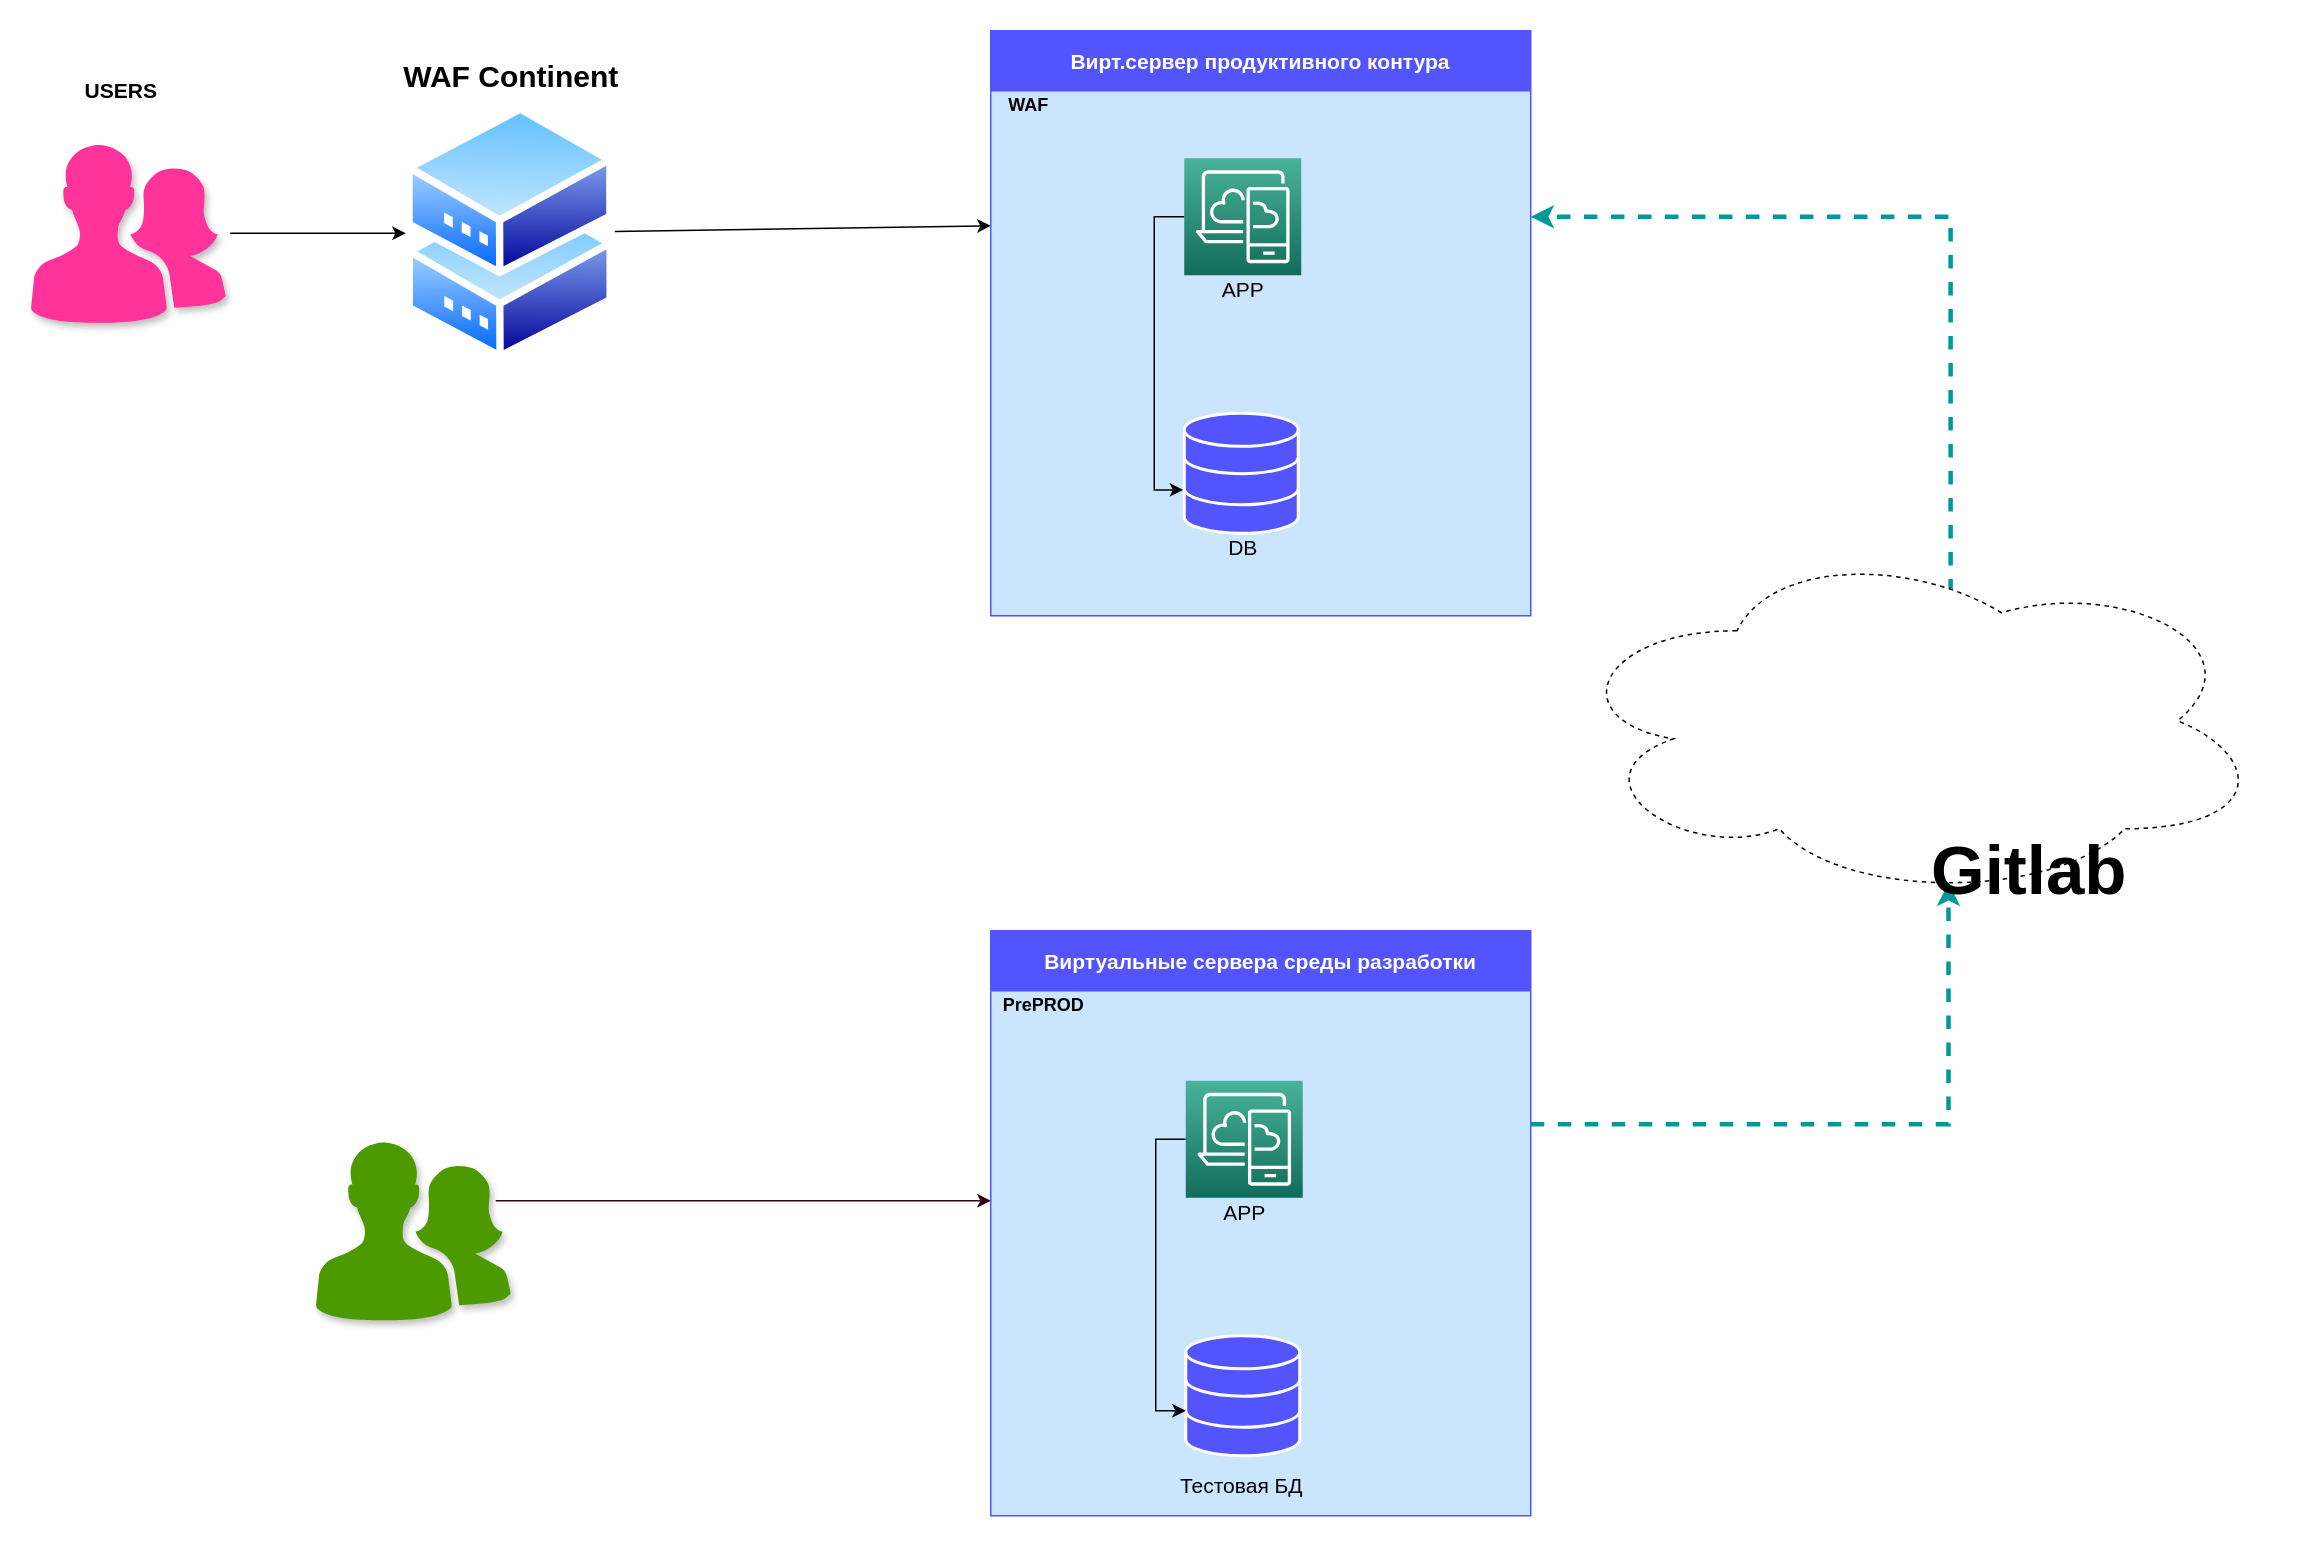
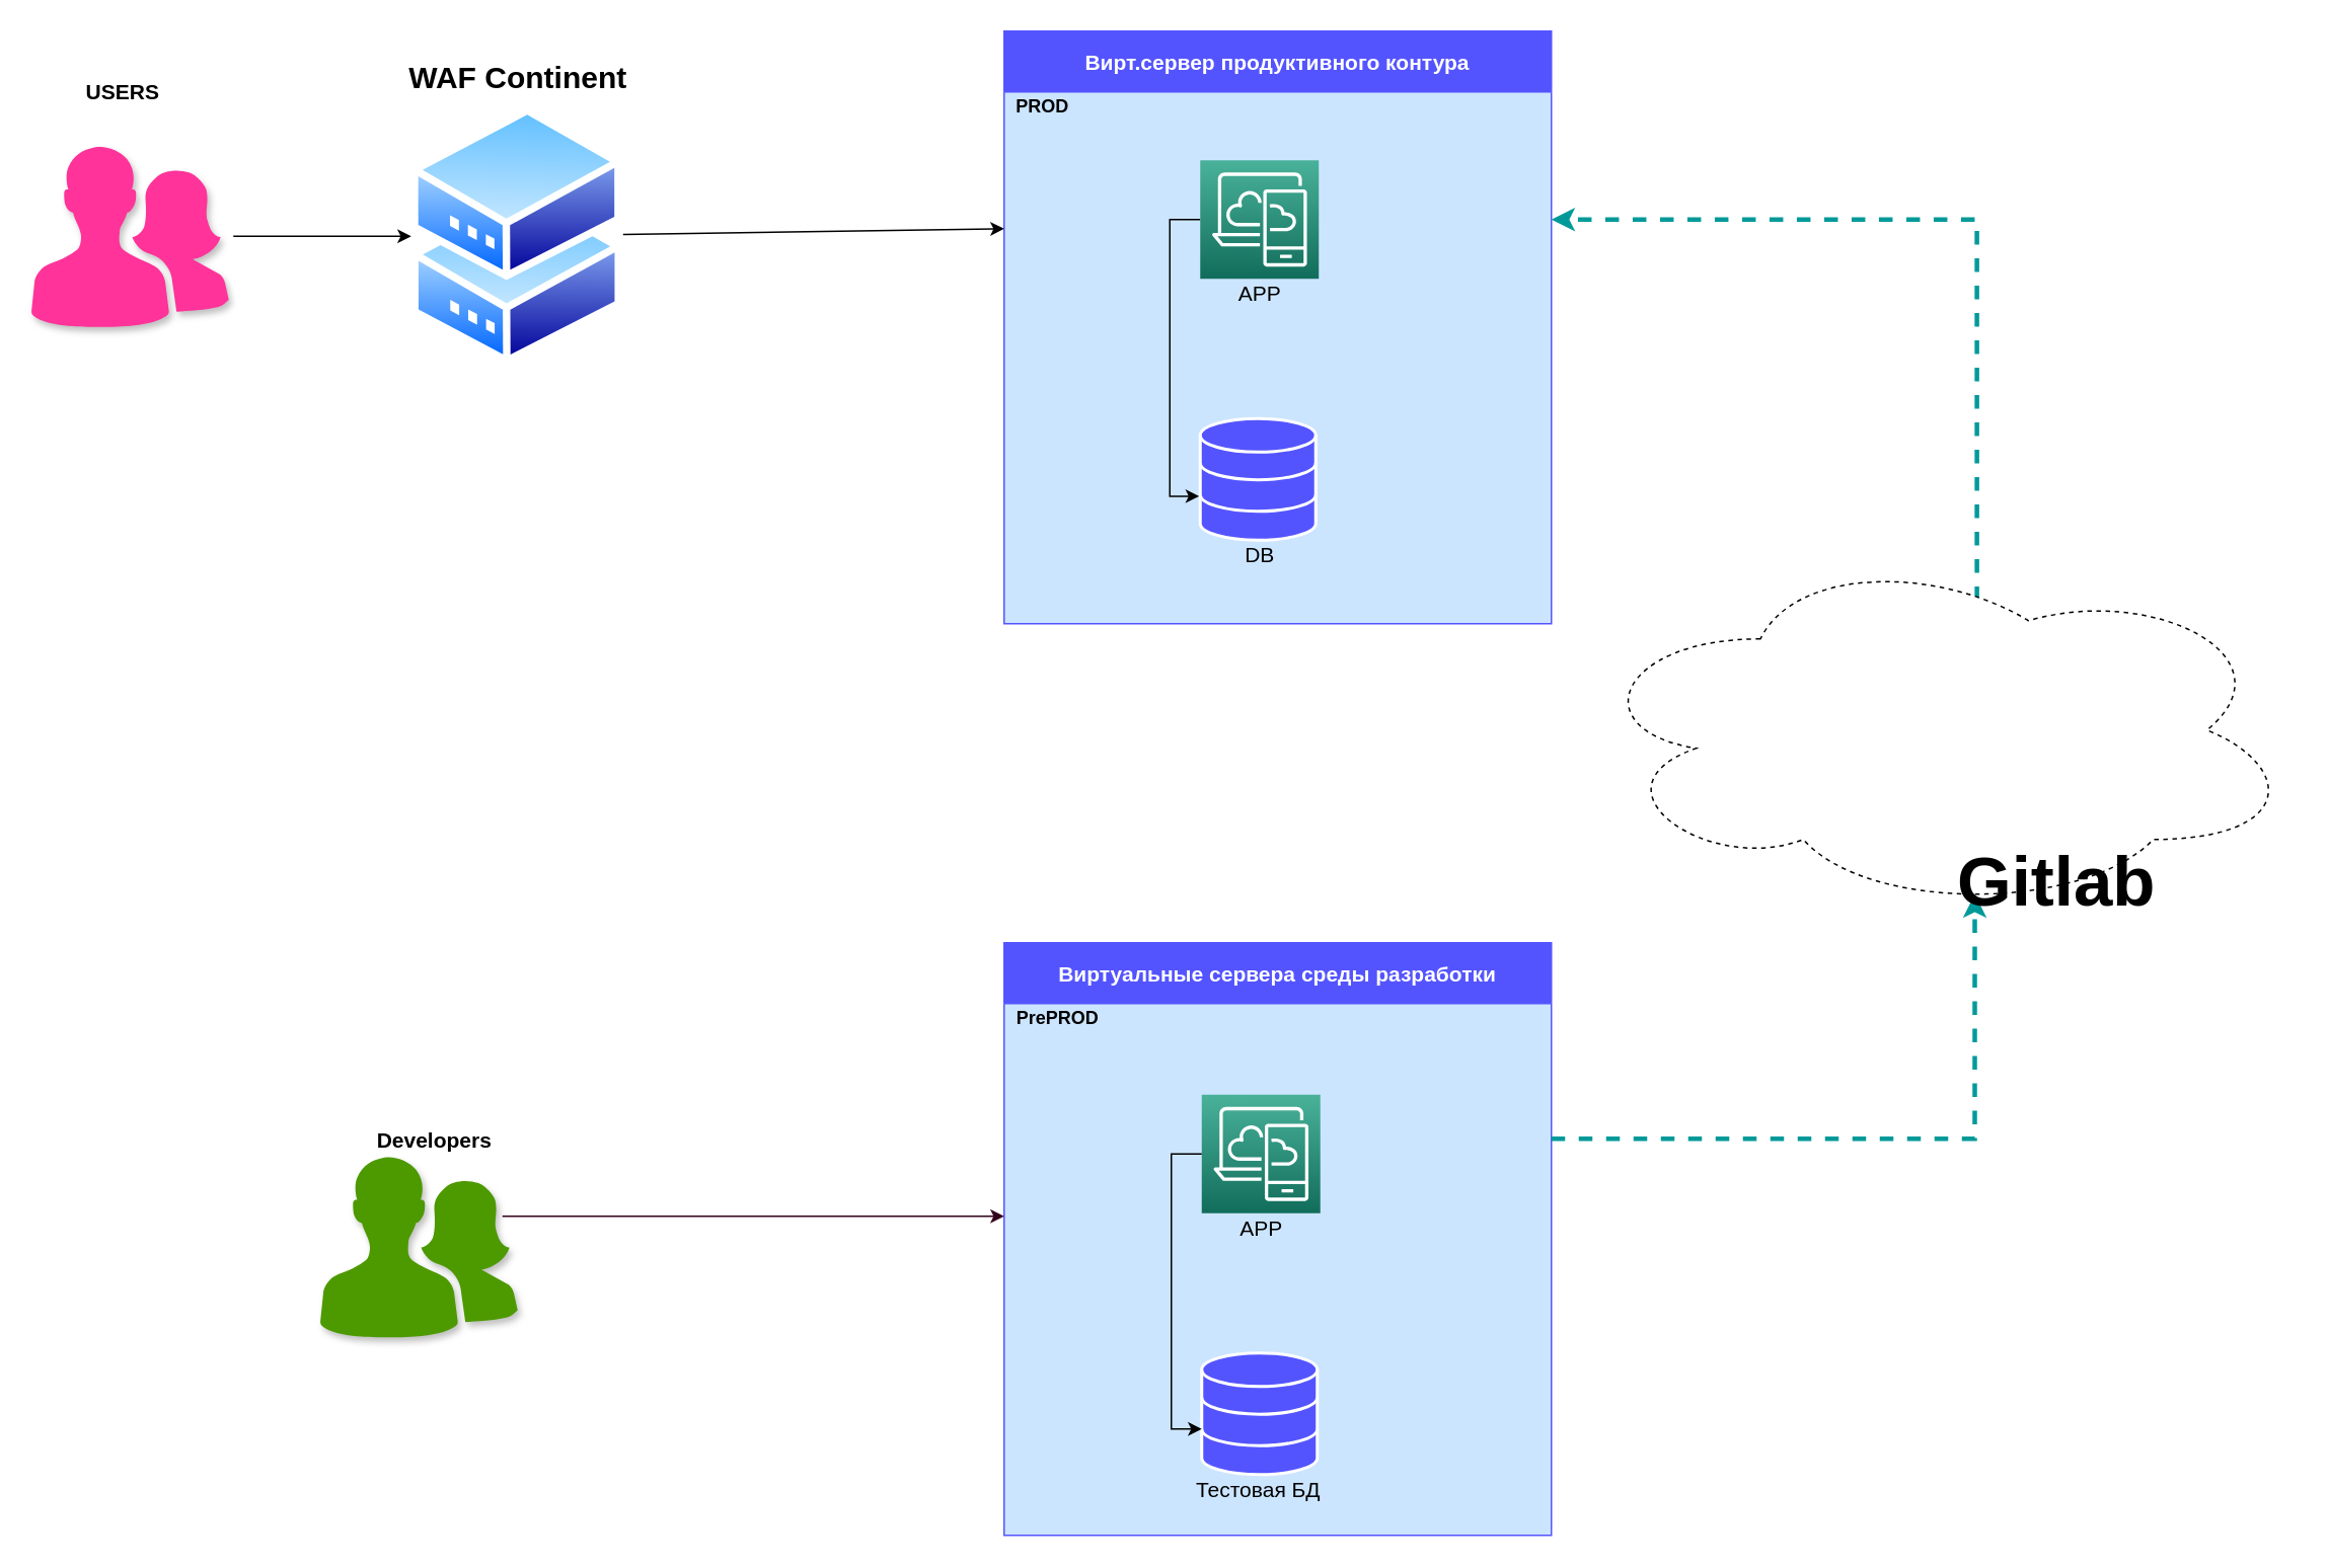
- <mxCell id="18" value="WAF" style="text;html=1;resizable=0;autosize=1;align=center;verticalAlign=middle;points=[];fillColor=none;strokeColor=none;rounded=0;fontStyle=1" vertex="1" parent="12"><mxGeometry y="40" width="50" height="20" as="geometry" /></mxCell>
+ <mxCell id="18" value="PROD" style="text;html=1;resizable=0;autosize=1;align=center;verticalAlign=middle;points=[];fillColor=none;strokeColor=none;rounded=0;fontStyle=1" vertex="1" parent="12"><mxGeometry y="40" width="50" height="20" as="geometry" /></mxCell>
+ <mxCell id="26" value="&lt;span style=&quot;font-size: 14px&quot;&gt;Developers&lt;/span&gt;" style="text;html=1;resizable=0;autosize=1;align=center;verticalAlign=middle;points=[];fillColor=none;strokeColor=none;rounded=0;fontStyle=1" vertex="1" parent="1"><mxGeometry x="240" y="740" width="90" height="20" as="geometry" /></mxCell>
- <mxCell id="6" value="&lt;font style=&quot;font-size: 14px&quot;&gt;Тестовая БД&lt;/font&gt;" style="text;html=1;resizable=0;autosize=1;align=center;verticalAlign=middle;points=[];fillColor=none;strokeColor=none;rounded=0;" parent="2" vertex="1"><mxGeometry x="117" y="360" width="100" height="20" as="geometry" /></mxCell>
+ <mxCell id="6" value="&lt;font style=&quot;font-size: 14px&quot;&gt;Тестовая БД&lt;/font&gt;" style="text;html=1;resizable=0;autosize=1;align=center;verticalAlign=middle;points=[];fillColor=none;strokeColor=none;rounded=0;" parent="2" vertex="1"><mxGeometry x="117" y="350" width="100" height="20" as="geometry" /></mxCell>
